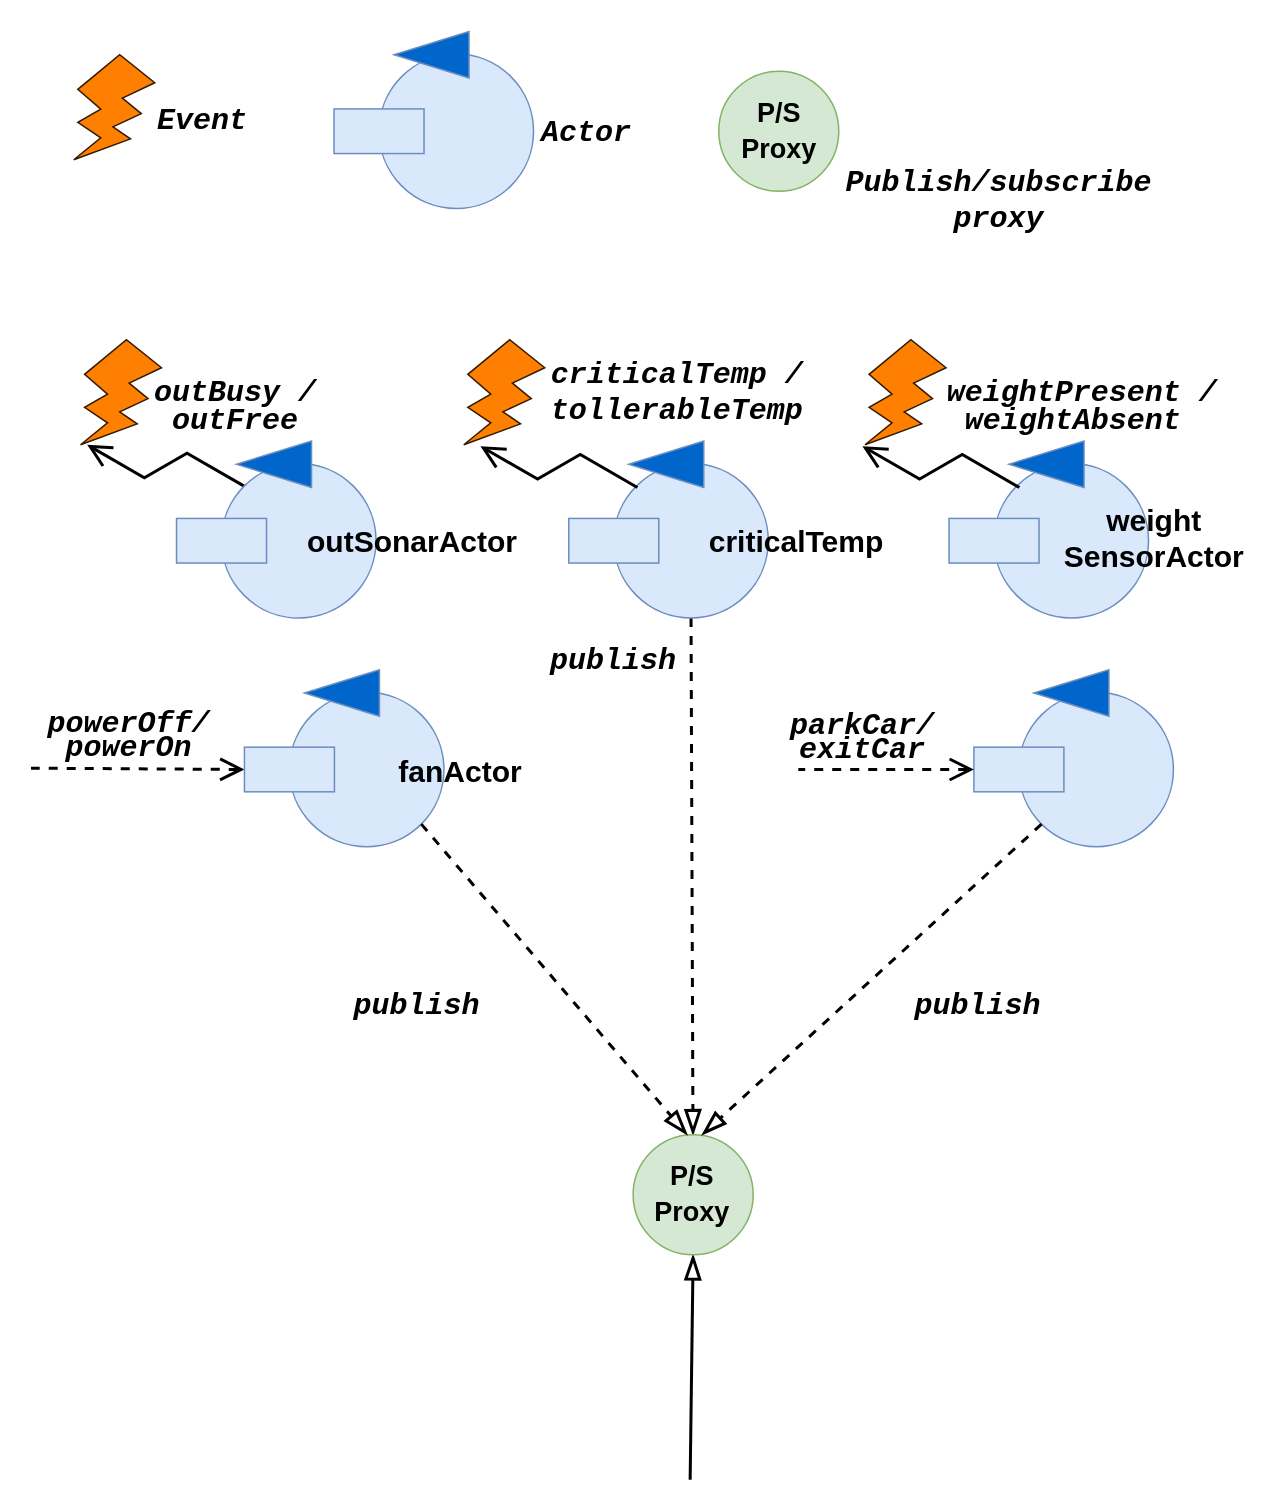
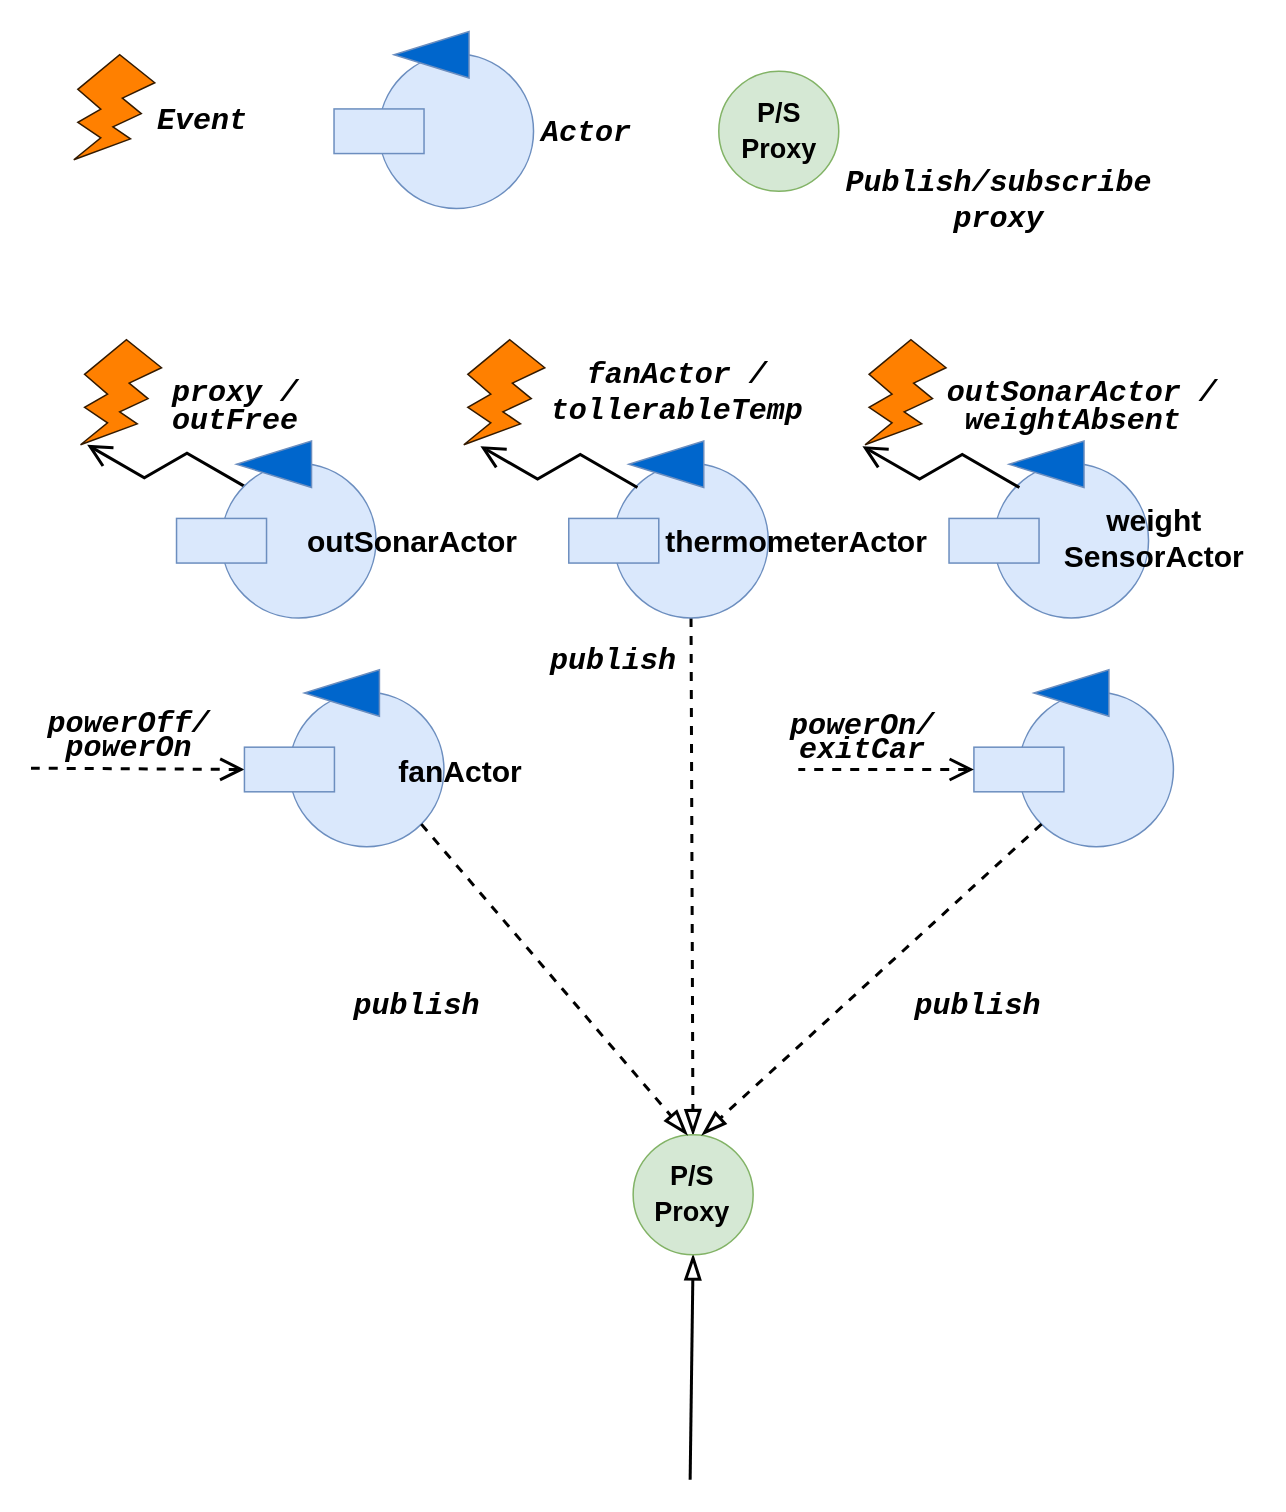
- <mxCell id="13" value="outBusy /" style="text;html=1;strokeColor=none;fillColor=none;align=center;verticalAlign=middle;whiteSpace=wrap;rounded=0;fontStyle=3;fontFamily=Courier New;fontSize=20;labelBackgroundColor=none;labelBorderColor=none;" parent="1" vertex="1"><mxGeometry x="90.52" y="247.5" width="131" height="27" as="geometry" /></mxCell>
+ <mxCell id="13" value="proxy /" style="text;html=1;strokeColor=none;fillColor=none;align=center;verticalAlign=middle;whiteSpace=wrap;rounded=0;fontStyle=3;fontFamily=Courier New;fontSize=20;labelBackgroundColor=none;labelBorderColor=none;" parent="1" vertex="1"><mxGeometry x="90.52" y="247.5" width="131" height="27" as="geometry" /></mxCell>
- <mxCell id="20" value="criticalTemp /&lt;br&gt;tollerableTemp" style="text;html=1;strokeColor=none;fillColor=none;align=center;verticalAlign=middle;whiteSpace=wrap;rounded=0;fontStyle=3;fontFamily=Courier New;fontSize=20;labelBackgroundColor=none;labelBorderColor=none;" parent="1" vertex="1"><mxGeometry x="354.61" y="236.75" width="191.91" height="48.5" as="geometry" /></mxCell>
+ <mxCell id="20" value="fanActor /&lt;br&gt;tollerableTemp" style="text;html=1;strokeColor=none;fillColor=none;align=center;verticalAlign=middle;whiteSpace=wrap;rounded=0;fontStyle=3;fontFamily=Courier New;fontSize=20;labelBackgroundColor=none;labelBorderColor=none;" parent="1" vertex="1"><mxGeometry x="354.61" y="236.75" width="191.91" height="48.5" as="geometry" /></mxCell>
- <mxCell id="26" value="weightPresent /" style="text;html=1;strokeColor=none;fillColor=none;align=center;verticalAlign=middle;whiteSpace=wrap;rounded=0;fontStyle=3;fontFamily=Courier New;fontSize=20;labelBackgroundColor=none;labelBorderColor=none;" parent="1" vertex="1"><mxGeometry x="625.72" y="246" width="190" height="30" as="geometry" /></mxCell>
+ <mxCell id="26" value="outSonarActor /" style="text;html=1;strokeColor=none;fillColor=none;align=center;verticalAlign=middle;whiteSpace=wrap;rounded=0;fontStyle=3;fontFamily=Courier New;fontSize=20;labelBackgroundColor=none;labelBorderColor=none;" parent="1" vertex="1"><mxGeometry x="625.72" y="246" width="190" height="30" as="geometry" /></mxCell>
- <mxCell id="18" value="criticalTemp" style="text;html=1;strokeColor=none;fillColor=none;align=center;verticalAlign=middle;whiteSpace=wrap;rounded=0;fontSize=20;fontStyle=1" parent="1" vertex="1"><mxGeometry x="444.43" y="350" width="173" height="20" as="geometry" /></mxCell>
+ <mxCell id="18" value="thermometerActor" style="text;html=1;strokeColor=none;fillColor=none;align=center;verticalAlign=middle;whiteSpace=wrap;rounded=0;fontSize=20;fontStyle=1" parent="1" vertex="1"><mxGeometry x="444.43" y="350" width="173" height="20" as="geometry" /></mxCell>
- <mxCell id="5" value="parkCar/" style="text;html=1;strokeColor=none;fillColor=none;align=center;verticalAlign=middle;whiteSpace=wrap;rounded=0;fontStyle=3;fontFamily=Courier New;fontSize=20;labelBackgroundColor=none;labelBorderColor=none;" parent="1" vertex="1"><mxGeometry x="509.43" y="469" width="131" height="27" as="geometry" /></mxCell>
+ <mxCell id="5" value="powerOn/" style="text;html=1;strokeColor=none;fillColor=none;align=center;verticalAlign=middle;whiteSpace=wrap;rounded=0;fontStyle=3;fontFamily=Courier New;fontSize=20;labelBackgroundColor=none;labelBorderColor=none;" parent="1" vertex="1"><mxGeometry x="509.43" y="469" width="131" height="27" as="geometry" /></mxCell>
